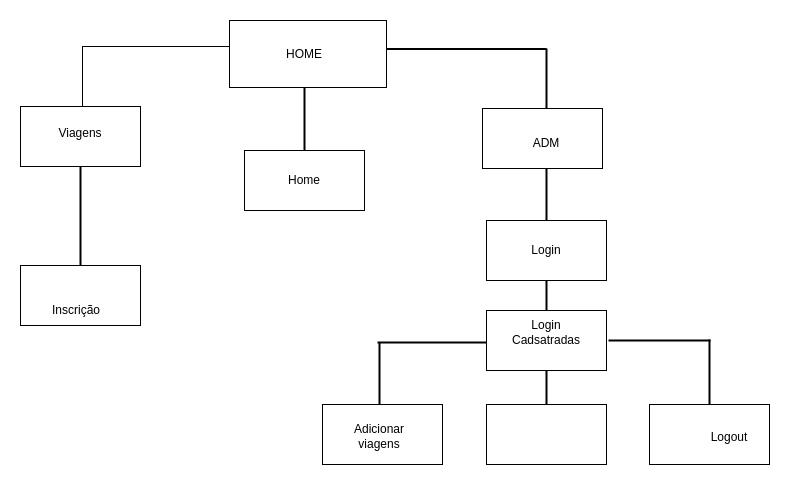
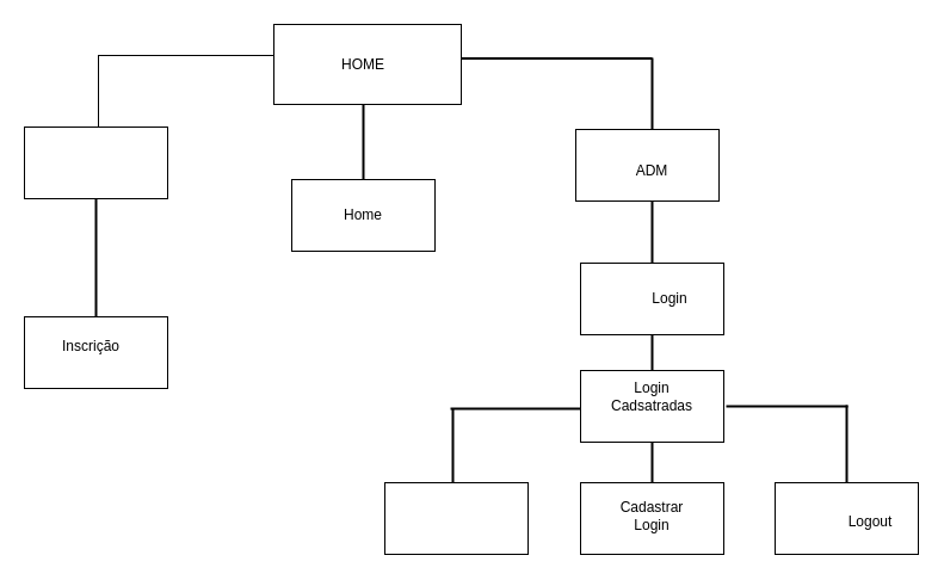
- <mxCell id="9" value="Viagens" style="text;html=1;strokeColor=none;fillColor=none;align=center;verticalAlign=middle;whiteSpace=wrap;rounded=0;" vertex="1" parent="1"><mxGeometry x="60" y="123" width="40" height="20" as="geometry" /></mxCell>
- <mxCell id="17" value="Login" style="text;html=1;strokeColor=none;fillColor=none;align=center;verticalAlign=middle;whiteSpace=wrap;rounded=0;" vertex="1" parent="1"><mxGeometry x="526" y="240" width="40" height="20" as="geometry" /></mxCell>
+ <mxCell id="17" value="Login" style="text;html=1;strokeColor=none;fillColor=none;align=center;verticalAlign=middle;whiteSpace=wrap;rounded=0;" vertex="1" parent="1"><mxGeometry x="541" y="240" width="40" height="20" as="geometry" /></mxCell>
- <mxCell id="33" value="Inscrição&lt;br&gt;" style="text;html=1;strokeColor=none;fillColor=none;align=center;verticalAlign=middle;whiteSpace=wrap;rounded=0;" vertex="1" parent="1"><mxGeometry x="56" y="300" width="40" height="20" as="geometry" /></mxCell>
+ <mxCell id="33" value="Inscrição&lt;br&gt;" style="text;html=1;strokeColor=none;fillColor=none;align=center;verticalAlign=middle;whiteSpace=wrap;rounded=0;" vertex="1" parent="1"><mxGeometry x="56" y="280" width="40" height="20" as="geometry" /></mxCell>
+ <mxCell id="19" value="Cadastrar Login&lt;br&gt;" style="text;html=1;strokeColor=none;fillColor=none;align=center;verticalAlign=middle;whiteSpace=wrap;rounded=0;" vertex="1" parent="1"><mxGeometry x="526" y="422" width="40" height="20" as="geometry" /></mxCell>
- <mxCell id="26" value="Adicionar viagens" style="text;html=1;strokeColor=none;fillColor=none;align=center;verticalAlign=middle;whiteSpace=wrap;rounded=0;" vertex="1" parent="1"><mxGeometry x="359" y="426" width="40" height="20" as="geometry" /></mxCell>
